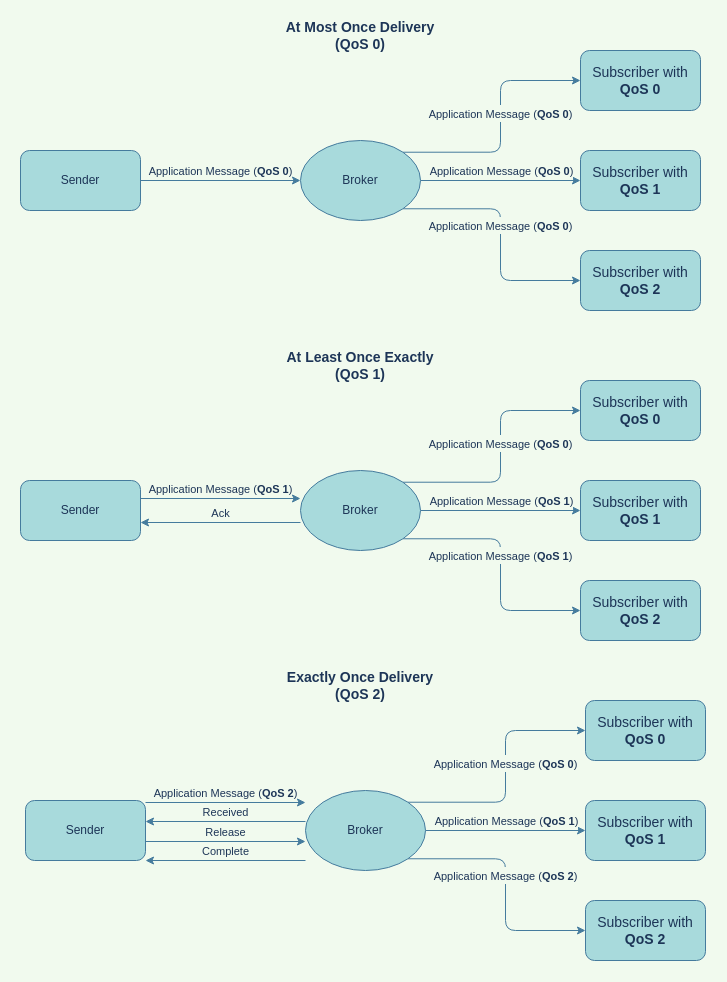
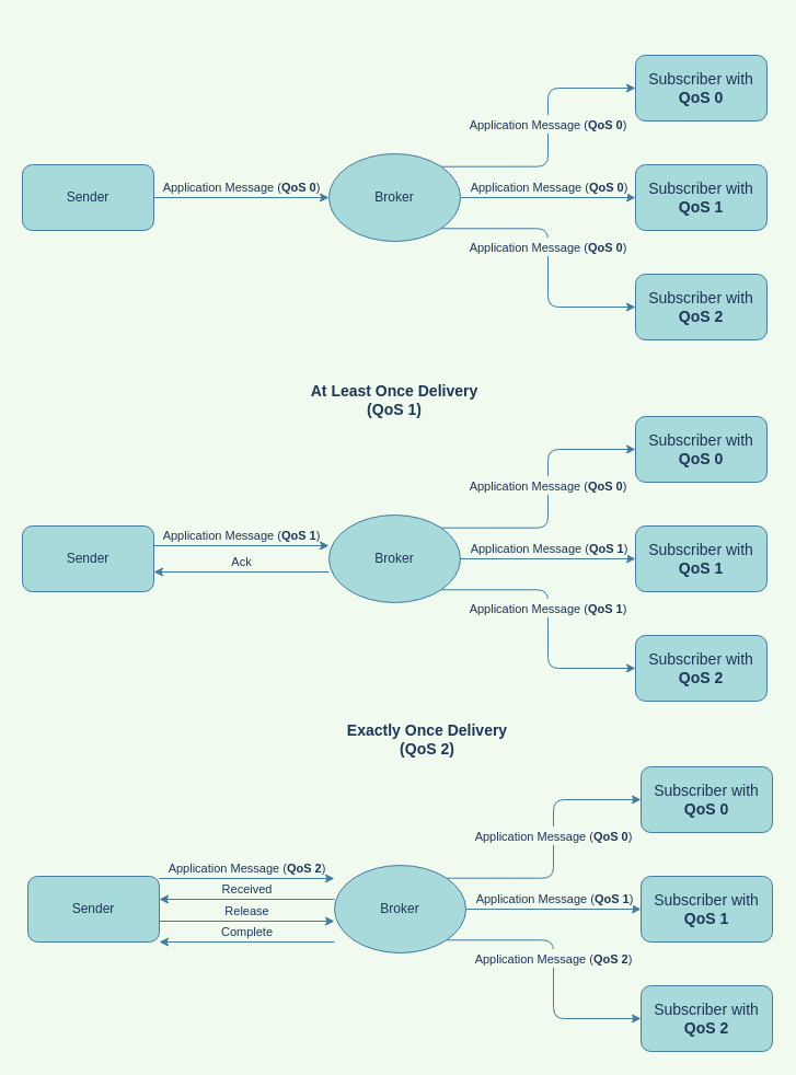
- <mxCell id="9" value="At Most Once Delivery (QoS 0)" style="text;html=1;strokeColor=none;fillColor=none;align=center;verticalAlign=middle;whiteSpace=wrap;fontStyle=1;fontSize=14;fontColor=#1D3557;rounded=1;" vertex="1" parent="1"><mxGeometry x="280" y="20" width="160" height="30" as="geometry" /></mxCell>
- <mxCell id="21" value="At Least Once Exactly (QoS 1)" style="text;html=1;strokeColor=none;fillColor=none;align=center;verticalAlign=middle;whiteSpace=wrap;fontStyle=1;fontSize=14;fontColor=#1D3557;rounded=1;" vertex="1" parent="1"><mxGeometry x="280" y="350" width="160" height="30" as="geometry" /></mxCell>
+ <mxCell id="21" value="At Least Once Delivery (QoS 1)" style="text;html=1;strokeColor=none;fillColor=none;align=center;verticalAlign=middle;whiteSpace=wrap;fontStyle=1;fontSize=14;fontColor=#1D3557;rounded=1;" vertex="1" parent="1"><mxGeometry x="280" y="350" width="160" height="30" as="geometry" /></mxCell>
- <mxCell id="34" value="Exactly Once Delivery (QoS 2)" style="text;html=1;strokeColor=none;fillColor=none;align=center;verticalAlign=middle;whiteSpace=wrap;fontStyle=1;fontSize=14;fontColor=#1D3557;rounded=1;" vertex="1" parent="1"><mxGeometry x="280" y="670" width="160" height="30" as="geometry" /></mxCell>
+ <mxCell id="34" value="Exactly Once Delivery (QoS 2)" style="text;html=1;strokeColor=none;fillColor=none;align=center;verticalAlign=middle;whiteSpace=wrap;fontStyle=1;fontSize=14;fontColor=#1D3557;rounded=1;" vertex="1" parent="1"><mxGeometry x="310" y="660" width="160" height="30" as="geometry" /></mxCell>
